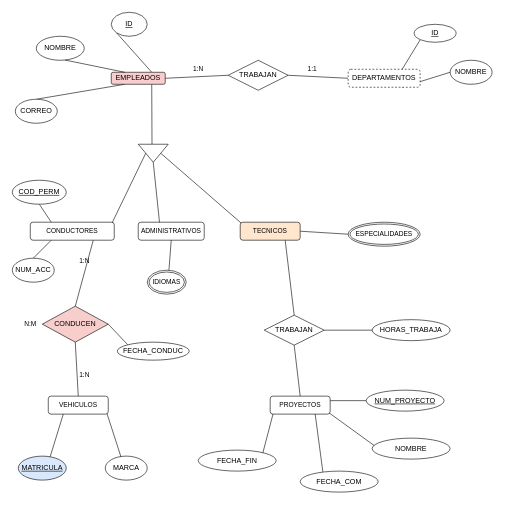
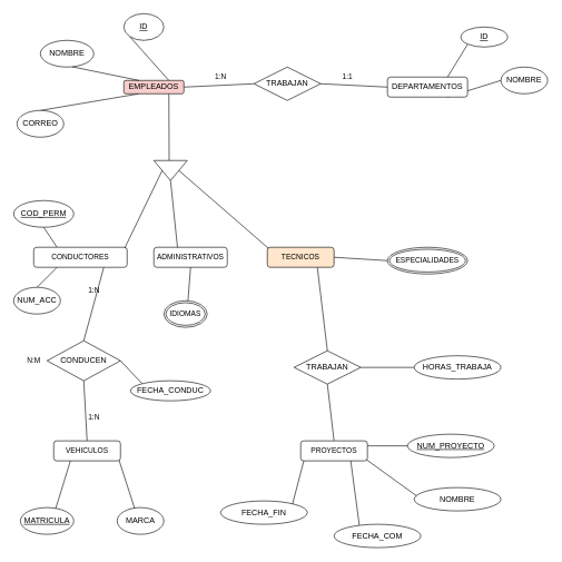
- <mxCell id="10" value="DEPARTAMENTOS" style="rounded=1;whiteSpace=wrap;html=1;dashed=1;" vertex="1" parent="1"><mxGeometry x="580" y="115" width="120" height="30" as="geometry" /></mxCell>
+ <mxCell id="10" value="DEPARTAMENTOS" style="rounded=1;whiteSpace=wrap;html=1;" vertex="1" parent="1"><mxGeometry x="580" y="115" width="120" height="30" as="geometry" /></mxCell>
- <mxCell id="37" value="CONDUCEN" style="rhombus;whiteSpace=wrap;html=1;fillColor=#f8cecc;" vertex="1" parent="1"><mxGeometry x="70" y="510" width="110" height="60" as="geometry" /></mxCell>
+ <mxCell id="37" value="CONDUCEN" style="rhombus;whiteSpace=wrap;html=1;" vertex="1" parent="1"><mxGeometry x="70" y="510" width="110" height="60" as="geometry" /></mxCell>
- <mxCell id="40" value="&lt;u&gt;MATRICULA&lt;/u&gt;" style="ellipse;whiteSpace=wrap;html=1;fillColor=#dae8fc;" vertex="1" parent="1"><mxGeometry x="30" y="760" width="80" height="40" as="geometry" /></mxCell>
+ <mxCell id="40" value="&lt;u&gt;MATRICULA&lt;/u&gt;" style="ellipse;whiteSpace=wrap;html=1;" vertex="1" parent="1"><mxGeometry x="30" y="760" width="80" height="40" as="geometry" /></mxCell>
